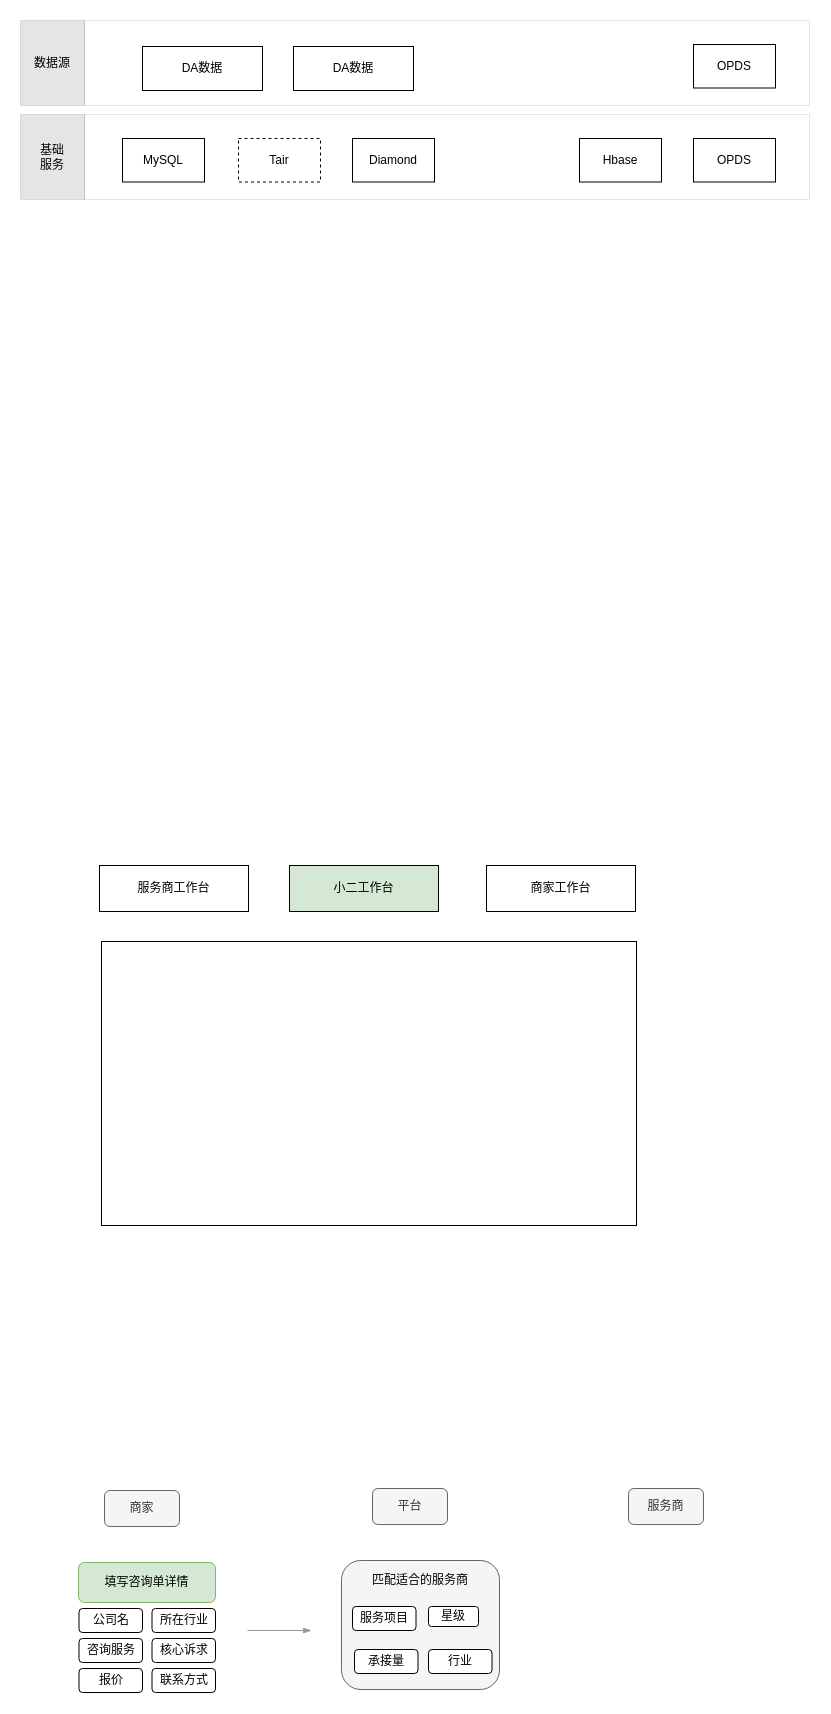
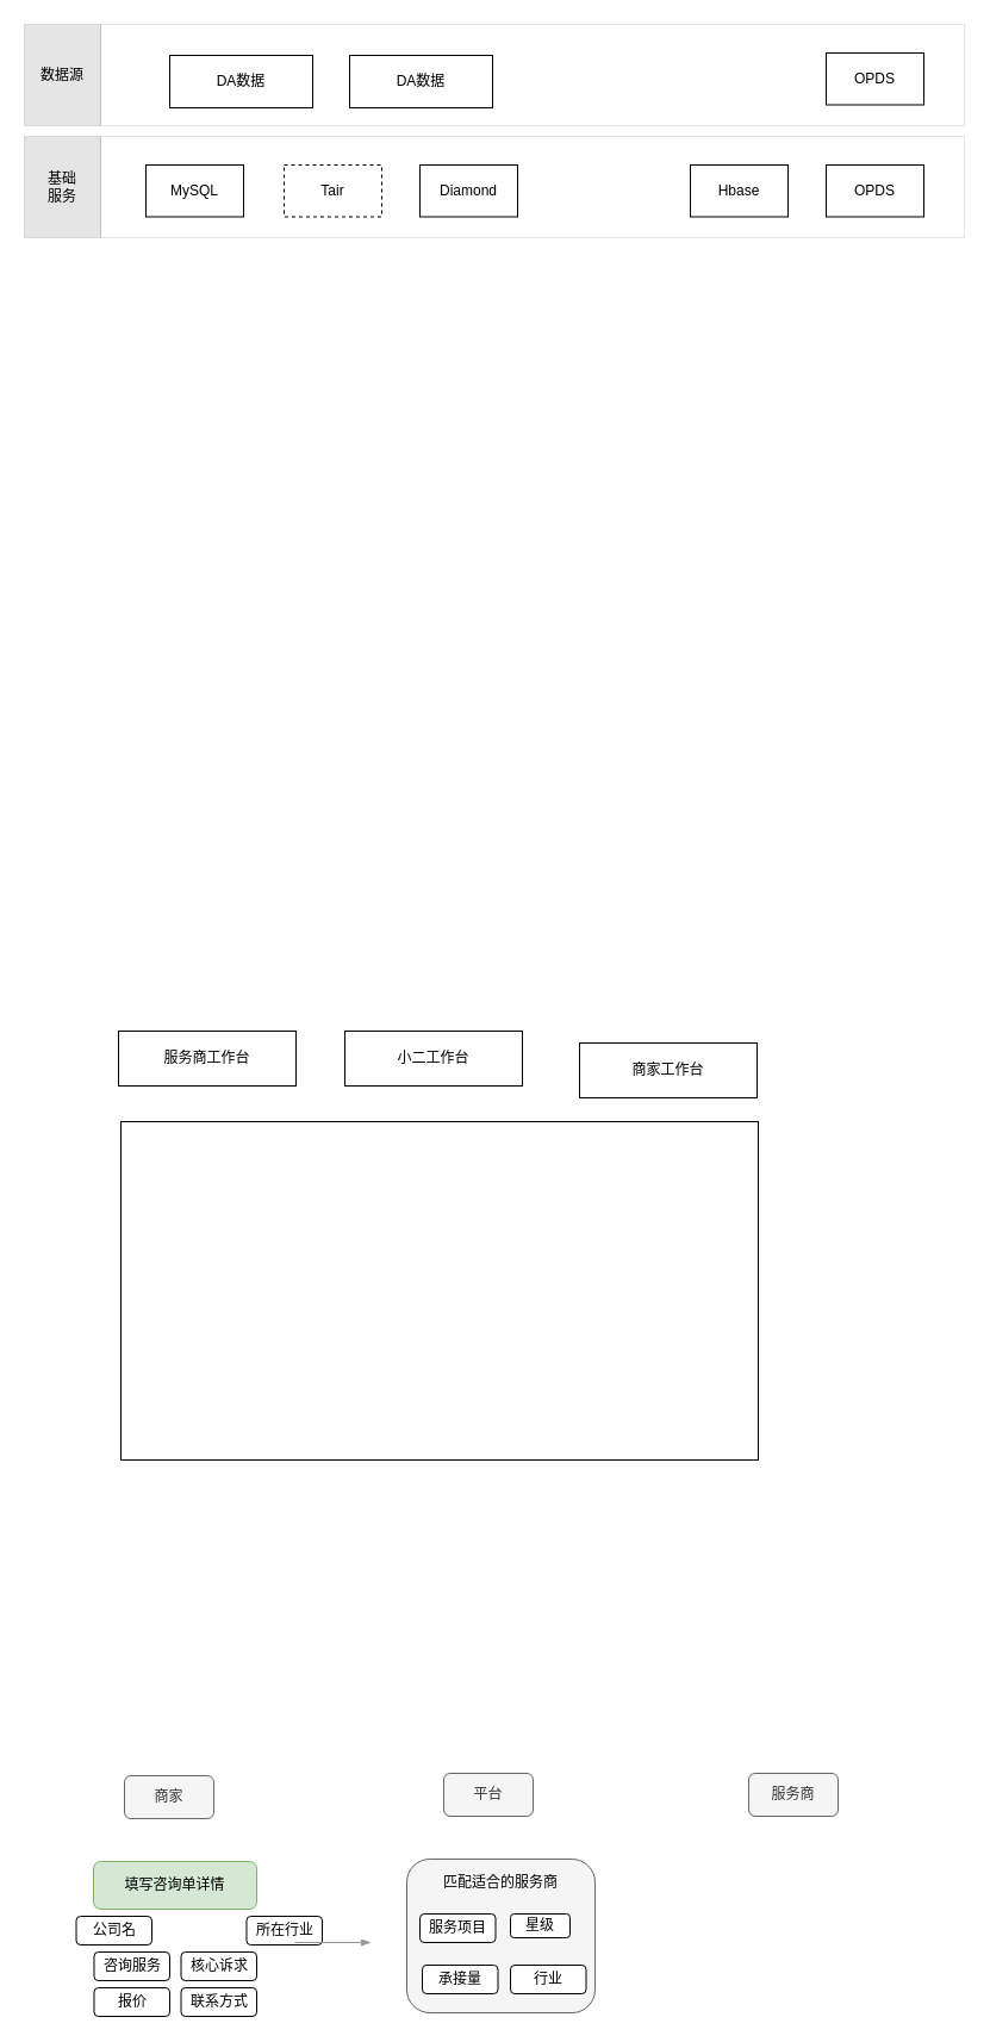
- <mxCell id="15" value="小二工作台" style="rounded=0;whiteSpace=wrap;html=1;strokeWidth=1;fillColor=#d5e8d4;" parent="1" vertex="1"><mxGeometry x="289" y="865" width="149" height="46" as="geometry" /></mxCell>
+ <mxCell id="15" value="小二工作台" style="rounded=0;whiteSpace=wrap;html=1;strokeWidth=1;" parent="1" vertex="1"><mxGeometry x="289" y="865" width="149" height="46" as="geometry" /></mxCell>
- <mxCell id="16" value="商家工作台" style="rounded=0;whiteSpace=wrap;html=1;strokeWidth=1;" parent="1" vertex="1"><mxGeometry x="486" y="865" width="149" height="46" as="geometry" /></mxCell>
+ <mxCell id="16" value="商家工作台" style="rounded=0;whiteSpace=wrap;html=1;strokeWidth=1;" parent="1" vertex="1"><mxGeometry x="486" y="875" width="149" height="46" as="geometry" /></mxCell>
- <mxCell id="23" value="公司名" style="rounded=1;whiteSpace=wrap;html=1;" vertex="1" parent="1"><mxGeometry x="78.5" y="1608" width="63.5" height="24" as="geometry" /></mxCell>
+ <mxCell id="23" value="公司名" style="rounded=1;whiteSpace=wrap;html=1;" vertex="1" parent="1"><mxGeometry x="63.5" y="1608" width="63.5" height="24" as="geometry" /></mxCell>
- <mxCell id="22" value="所在行业" style="rounded=1;whiteSpace=wrap;html=1;" vertex="1" parent="1"><mxGeometry x="151.5" y="1608" width="63.5" height="24" as="geometry" /></mxCell>
+ <mxCell id="22" value="所在行业" style="rounded=1;whiteSpace=wrap;html=1;" vertex="1" parent="1"><mxGeometry x="206.5" y="1608" width="63.5" height="24" as="geometry" /></mxCell>
